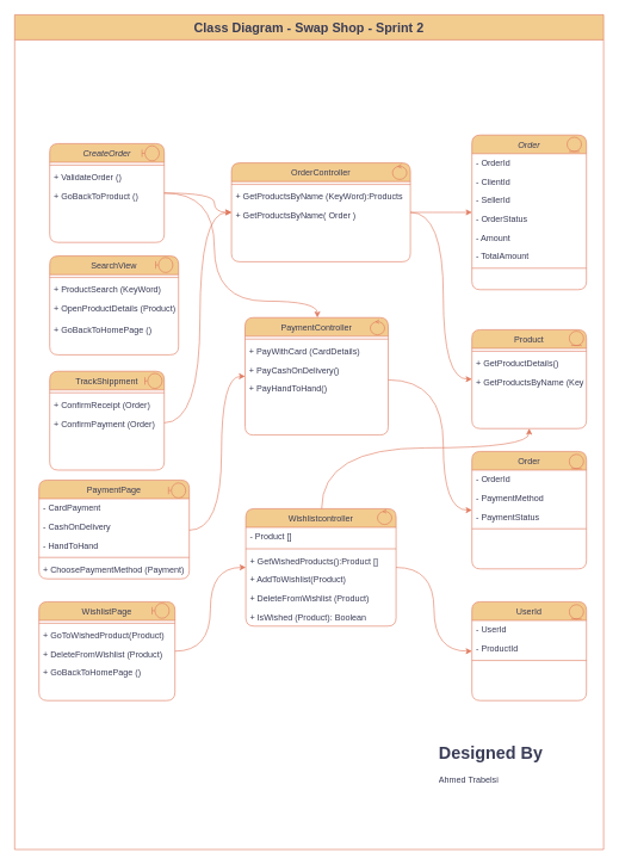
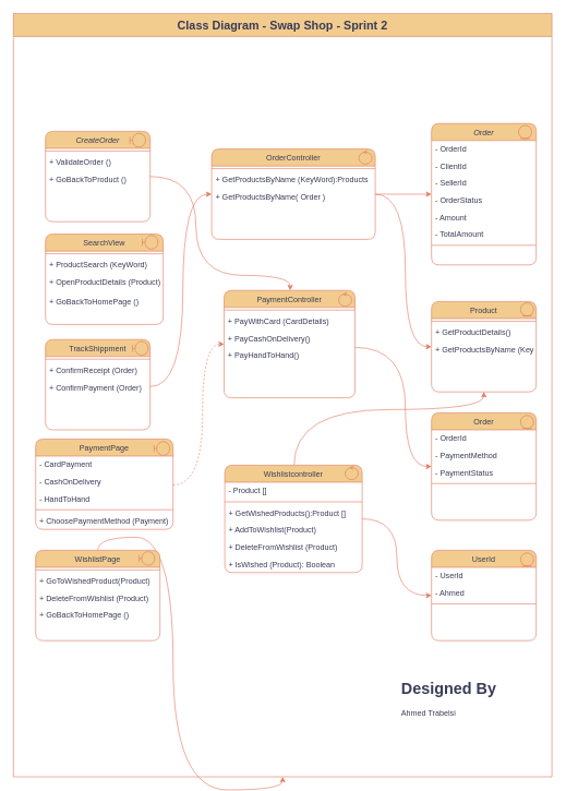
- <mxCell id="2" style="edgeStyle=orthogonalEdgeStyle;orthogonalLoop=1;jettySize=auto;html=1;labelBackgroundColor=none;strokeColor=#E07A5F;fontColor=default;curved=1;" edge="1" parent="1" source="4" target="69"><mxGeometry relative="1" as="geometry"><Array as="points"><mxPoint x="299" y="269" /><mxPoint x="299" y="296" /></Array></mxGeometry></mxCell>
- <mxCell id="36" style="edgeStyle=orthogonalEdgeStyle;orthogonalLoop=1;jettySize=auto;html=1;strokeColor=#E07A5F;fontColor=#393C56;fillColor=#F2CC8F;curved=1;" edge="1" parent="1" source="37" target="44"><mxGeometry relative="1" as="geometry"><Array as="points"><mxPoint x="309" y="740" /><mxPoint x="309" y="525" /></Array></mxGeometry></mxCell>
+ <mxCell id="36" style="edgeStyle=orthogonalEdgeStyle;orthogonalLoop=1;jettySize=auto;html=1;strokeColor=#E07A5F;fontColor=#393C56;fillColor=#F2CC8F;curved=1;dashed=1;" edge="1" parent="1" source="37" target="44"><mxGeometry relative="1" as="geometry"><Array as="points"><mxPoint x="309" y="740" /><mxPoint x="309" y="525" /></Array></mxGeometry></mxCell>
- <mxCell id="25" style="edgeStyle=orthogonalEdgeStyle;orthogonalLoop=1;jettySize=auto;html=1;strokeColor=#E07A5F;fontColor=#393C56;fillColor=#F2CC8F;curved=1;" edge="1" parent="1" source="26" target="60"><mxGeometry relative="1" as="geometry" /></mxCell>
+ <mxCell id="25" style="edgeStyle=orthogonalEdgeStyle;orthogonalLoop=1;jettySize=auto;html=1;strokeColor=#E07A5F;fontColor=#393C56;fillColor=#F2CC8F;curved=1;" edge="1" parent="1" source="26" target="86"><mxGeometry relative="1" as="geometry" /></mxCell>
- <mxCell id="56" value="- ProductId" style="text;align=left;verticalAlign=top;spacingLeft=4;spacingRight=4;overflow=hidden;rotatable=0;points=[[0,0.5],[1,0.5]];portConstraint=eastwest;rounded=1;shadow=0;html=0;labelBackgroundColor=none;fontColor=#393C56;" vertex="1" parent="54"><mxGeometry y="52" width="160" height="26" as="geometry" /></mxCell>
+ <mxCell id="56" value="- Ahmed" style="text;align=left;verticalAlign=top;spacingLeft=4;spacingRight=4;overflow=hidden;rotatable=0;points=[[0,0.5],[1,0.5]];portConstraint=eastwest;rounded=1;shadow=0;html=0;labelBackgroundColor=none;fontColor=#393C56;" vertex="1" parent="54"><mxGeometry y="52" width="160" height="26" as="geometry" /></mxCell>
